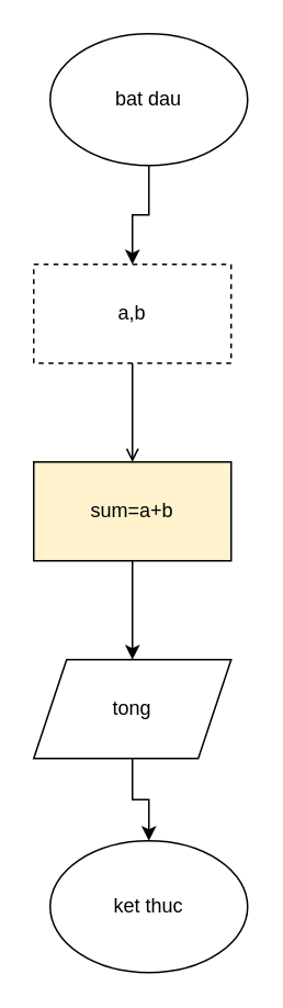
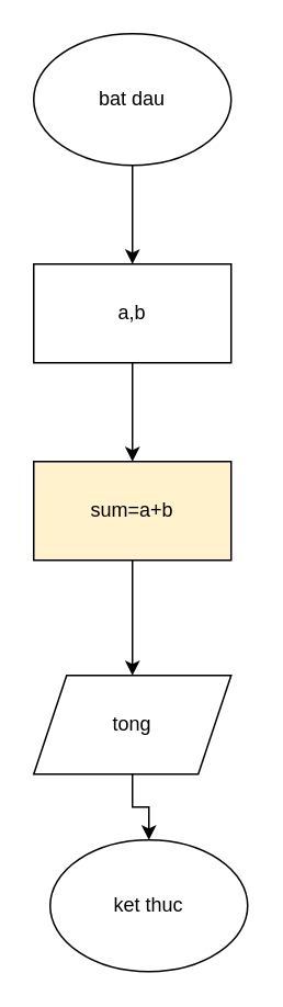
- <mxCell id="3" value="bat dau" style="ellipse;whiteSpace=wrap;html=1;" vertex="1" parent="1"><mxGeometry x="30" y="20" width="120" height="80" as="geometry" /></mxCell>
+ <mxCell id="3" value="bat dau" style="ellipse;whiteSpace=wrap;html=1;" vertex="1" parent="1"><mxGeometry x="20" y="20" width="120" height="80" as="geometry" /></mxCell>
- <mxCell id="5" value="a,b" style="rounded=0;whiteSpace=wrap;html=1;dashed=1;" vertex="1" parent="1"><mxGeometry x="20" y="160" width="120" height="60" as="geometry" /></mxCell>
+ <mxCell id="5" value="a,b" style="rounded=0;whiteSpace=wrap;html=1;" vertex="1" parent="1"><mxGeometry x="20" y="160" width="120" height="60" as="geometry" /></mxCell>
- <mxCell id="4" style="edgeStyle=orthogonalEdgeStyle;rounded=0;orthogonalLoop=1;jettySize=auto;html=1;endArrow=open;" edge="1" parent="1" source="5" target="7"><mxGeometry relative="1" as="geometry"><mxPoint x="80" y="310" as="targetPoint" /></mxGeometry></mxCell>
+ <mxCell id="4" style="edgeStyle=orthogonalEdgeStyle;rounded=0;orthogonalLoop=1;jettySize=auto;html=1;" edge="1" parent="1" source="5" target="7"><mxGeometry relative="1" as="geometry"><mxPoint x="80" y="310" as="targetPoint" /></mxGeometry></mxCell>
- <mxCell id="9" value="tong" style="shape=parallelogram;perimeter=parallelogramPerimeter;whiteSpace=wrap;html=1;fixedSize=1;" vertex="1" parent="1"><mxGeometry x="20" y="400" width="120" height="60" as="geometry" /></mxCell>
+ <mxCell id="9" value="tong" style="shape=parallelogram;perimeter=parallelogramPerimeter;whiteSpace=wrap;html=1;fixedSize=1;" vertex="1" parent="1"><mxGeometry x="20" y="410" width="120" height="60" as="geometry" /></mxCell>
